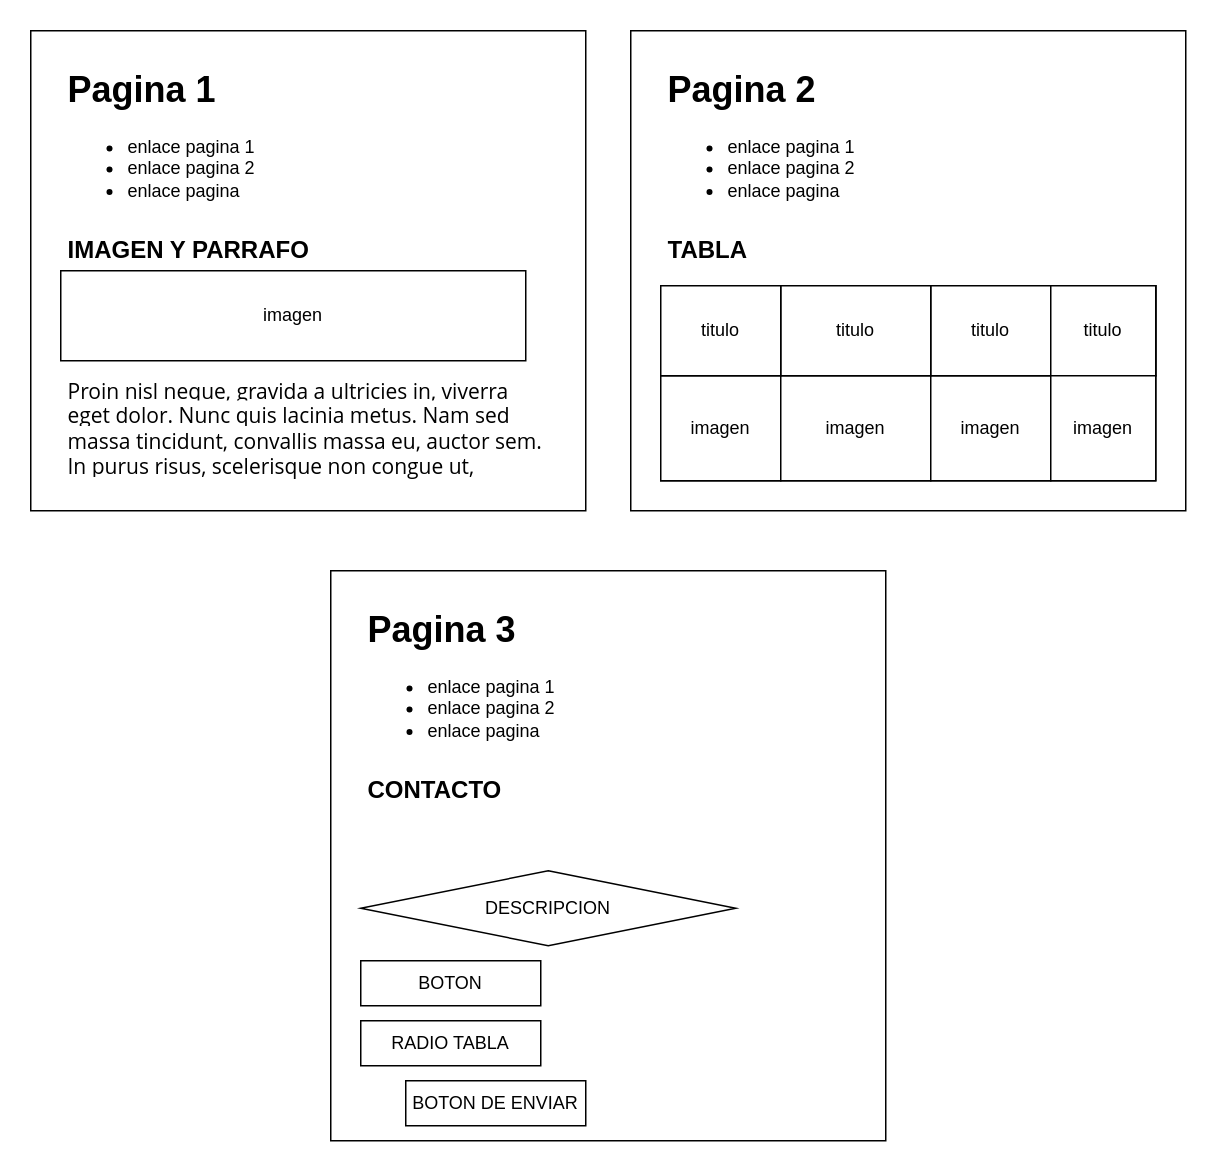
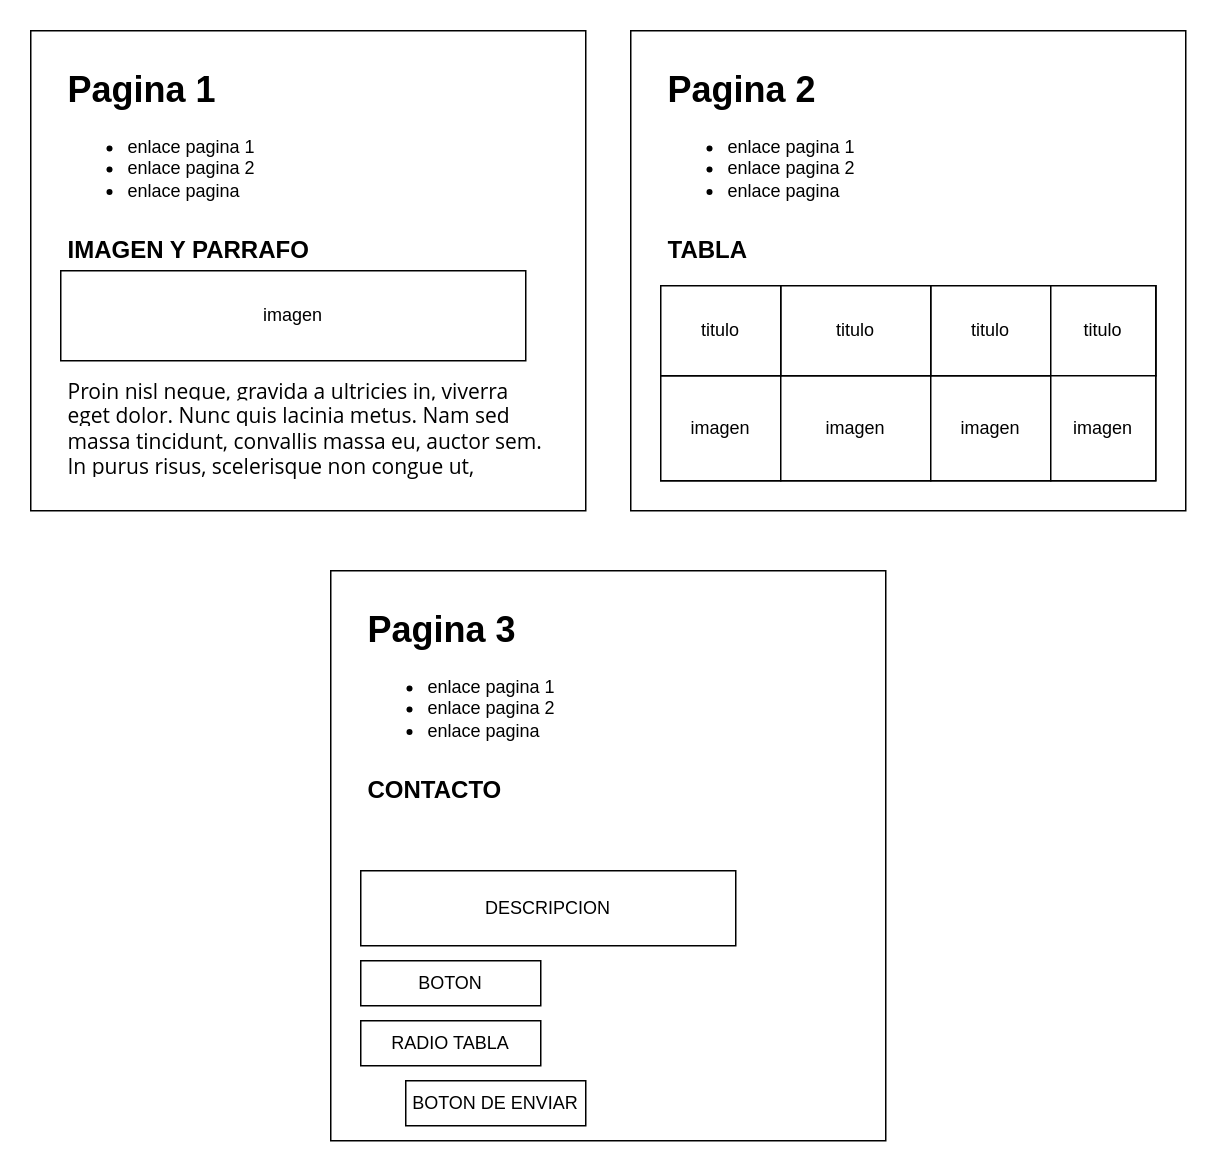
- <mxCell id="19" value="DESCRIPCION" style="rhombus;whiteSpace=wrap;html=1;" vertex="1" parent="1"><mxGeometry x="240" y="580" width="250" height="50" as="geometry" /></mxCell>
+ <mxCell id="19" value="DESCRIPCION" style="rounded=0;whiteSpace=wrap;html=1;" vertex="1" parent="1"><mxGeometry x="240" y="580" width="250" height="50" as="geometry" /></mxCell>
